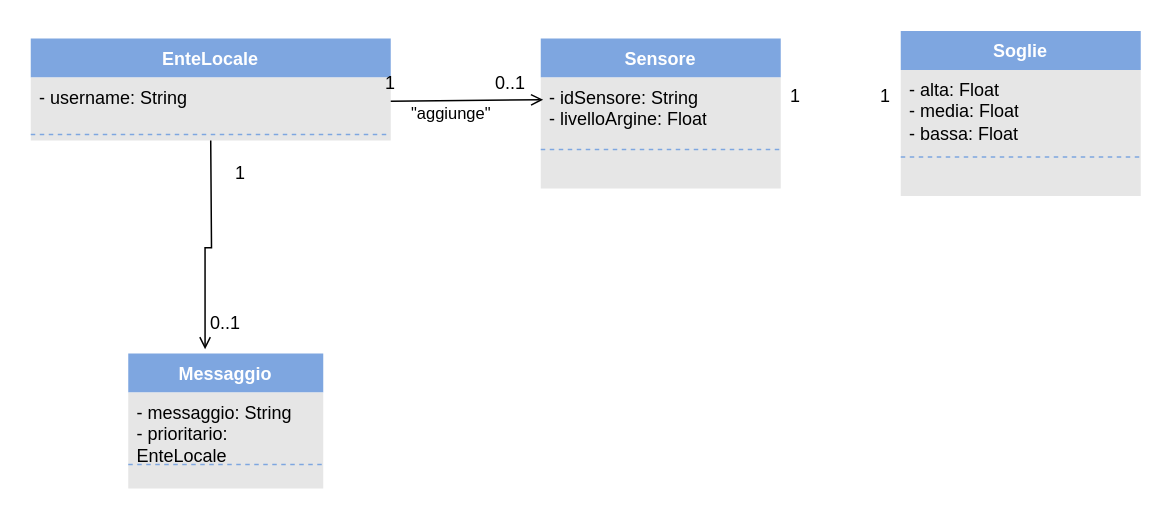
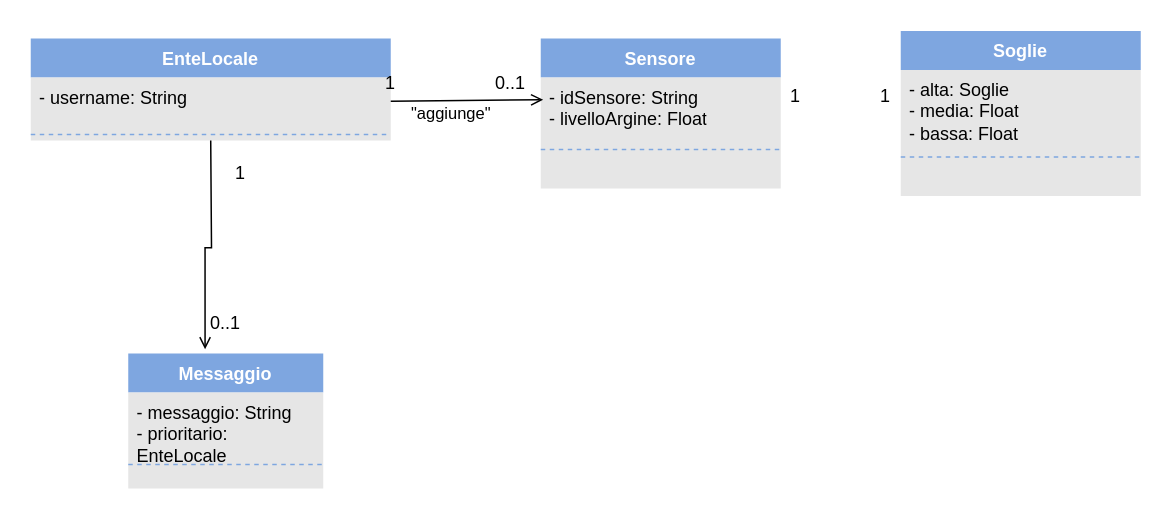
- <mxCell id="14" value="- alta: Float&lt;div&gt;- media: Float&lt;/div&gt;&lt;div&gt;- bassa: Float&lt;/div&gt;" style="text;strokeColor=none;fillColor=none;align=left;verticalAlign=top;spacingLeft=4;spacingRight=4;overflow=hidden;rotatable=0;points=[[0,0.5],[1,0.5]];portConstraint=eastwest;whiteSpace=wrap;html=1;" vertex="1" parent="13"><mxGeometry y="26" width="160" height="54" as="geometry" /></mxCell>
+ <mxCell id="14" value="- alta: Soglie&lt;div&gt;- media: Float&lt;/div&gt;&lt;div&gt;- bassa: Float&lt;/div&gt;" style="text;strokeColor=none;fillColor=none;align=left;verticalAlign=top;spacingLeft=4;spacingRight=4;overflow=hidden;rotatable=0;points=[[0,0.5],[1,0.5]];portConstraint=eastwest;whiteSpace=wrap;html=1;" vertex="1" parent="13"><mxGeometry y="26" width="160" height="54" as="geometry" /></mxCell>
